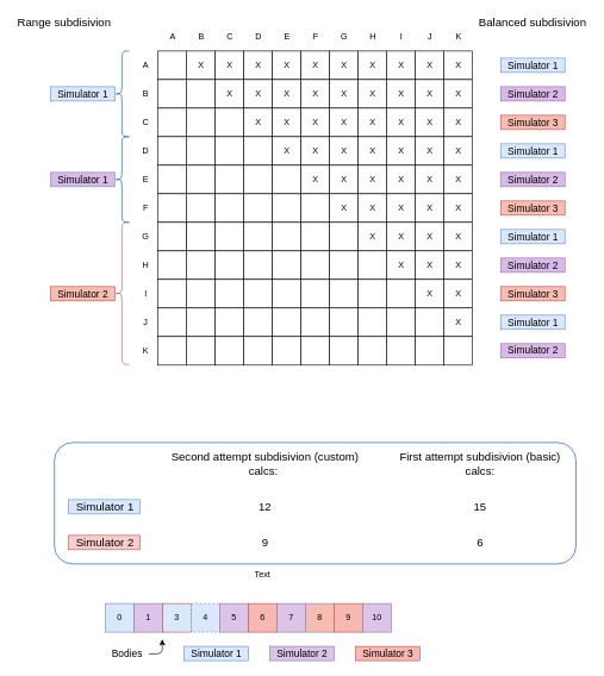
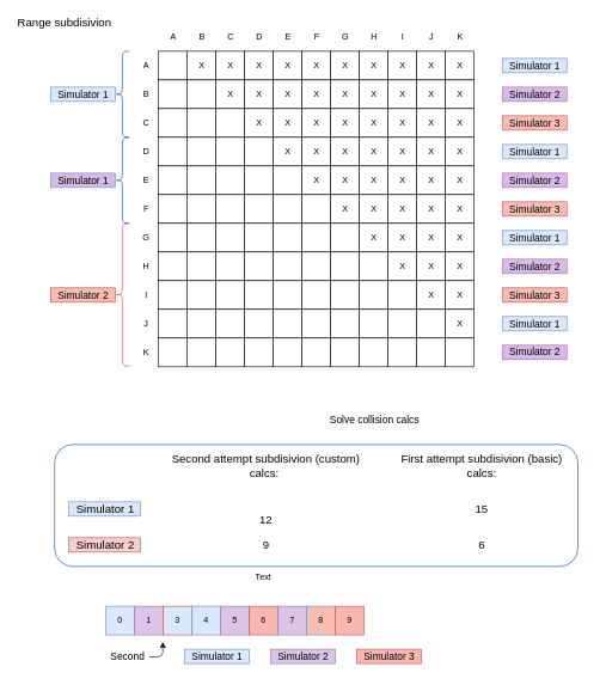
- <mxCell id="79" value="Balanced subdisivion" style="text;html=1;strokeColor=none;fillColor=none;align=center;verticalAlign=middle;whiteSpace=wrap;rounded=0;fontSize=16;" parent="1" vertex="1"><mxGeometry x="667" y="21" width="156" height="20" as="geometry" /></mxCell>
+ <mxCell id="66" value="Solve collision calcs" style="text;html=1;strokeColor=none;fillColor=none;align=center;verticalAlign=middle;whiteSpace=wrap;rounded=0;fontSize=14;" parent="1" vertex="1"><mxGeometry x="457" y="575" width="130" height="20" as="geometry" /></mxCell>
- <mxCell id="84" value="12" style="text;html=1;align=center;verticalAlign=middle;resizable=0;points=[];autosize=1;fontSize=16;" parent="1" vertex="1"><mxGeometry x="355" y="699.5" width="30" height="20" as="geometry" /></mxCell>
+ <mxCell id="84" value="12" style="text;html=1;align=center;verticalAlign=middle;resizable=0;points=[];autosize=1;fontSize=16;" parent="1" vertex="1"><mxGeometry x="355" y="714.5" width="30" height="20" as="geometry" /></mxCell>
- <mxCell id="91" value="4" style="rounded=0;whiteSpace=wrap;html=1;fillColor=#dae8fc;strokeColor=#6c8ebf;dashed=1;" vertex="1" parent="1"><mxGeometry x="267" y="845" width="40" height="40" as="geometry" /></mxCell>
+ <mxCell id="91" value="4" style="rounded=0;whiteSpace=wrap;html=1;fillColor=#dae8fc;strokeColor=#6c8ebf;" vertex="1" parent="1"><mxGeometry x="267" y="845" width="40" height="40" as="geometry" /></mxCell>
- <mxCell id="97" value="10" style="rounded=0;whiteSpace=wrap;html=1;fillColor=#DBC4E7;strokeColor=#9673a6;" vertex="1" parent="1"><mxGeometry x="507" y="845" width="40" height="40" as="geometry" /></mxCell>
- <mxCell id="102" value="Bodies" style="text;html=1;align=center;verticalAlign=middle;resizable=0;points=[];autosize=1;fontSize=14;" vertex="1" parent="1"><mxGeometry x="147" y="905" width="60" height="20" as="geometry" /></mxCell>
+ <mxCell id="102" value="Second" style="text;html=1;align=center;verticalAlign=middle;resizable=0;points=[];autosize=1;fontSize=14;" vertex="1" parent="1"><mxGeometry x="147" y="905" width="60" height="20" as="geometry" /></mxCell>
